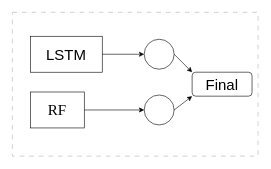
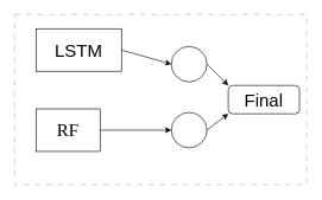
- <mxCell id="3" value="&lt;font style=&quot;font-size: 25px;&quot;&gt;LSTM&lt;/font&gt;" style="rounded=0;whiteSpace=wrap;html=1;" vertex="1" parent="1"><mxGeometry x="50" y="60" width="120" height="60" as="geometry" /></mxCell>
+ <mxCell id="3" value="&lt;font style=&quot;font-size: 25px;&quot;&gt;LSTM&lt;/font&gt;" style="rounded=0;whiteSpace=wrap;html=1;" vertex="1" parent="1"><mxGeometry x="50" y="40" width="120" height="60" as="geometry" /></mxCell>
